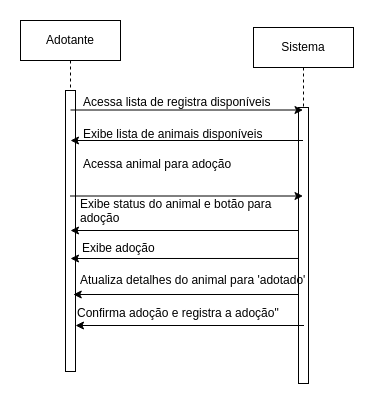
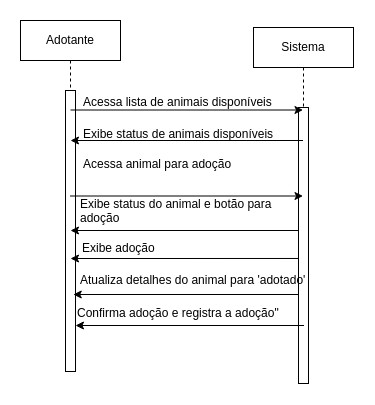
- <mxCell id="7" value="Acessa lista de registra disponíveis" style="text;whiteSpace=wrap;html=1;" parent="1" vertex="1"><mxGeometry x="81" y="88" width="198" height="40" as="geometry" /></mxCell>
+ <mxCell id="7" value="Acessa lista de animais disponíveis" style="text;whiteSpace=wrap;html=1;" parent="1" vertex="1"><mxGeometry x="81" y="88" width="198" height="40" as="geometry" /></mxCell>
- <mxCell id="9" value="Exibe lista de animais disponíveis" style="text;whiteSpace=wrap;html=1;" parent="1" vertex="1"><mxGeometry x="81" y="120" width="198" height="40" as="geometry" /></mxCell>
+ <mxCell id="9" value="Exibe status de animais disponíveis" style="text;whiteSpace=wrap;html=1;" parent="1" vertex="1"><mxGeometry x="81" y="120" width="198" height="40" as="geometry" /></mxCell>
